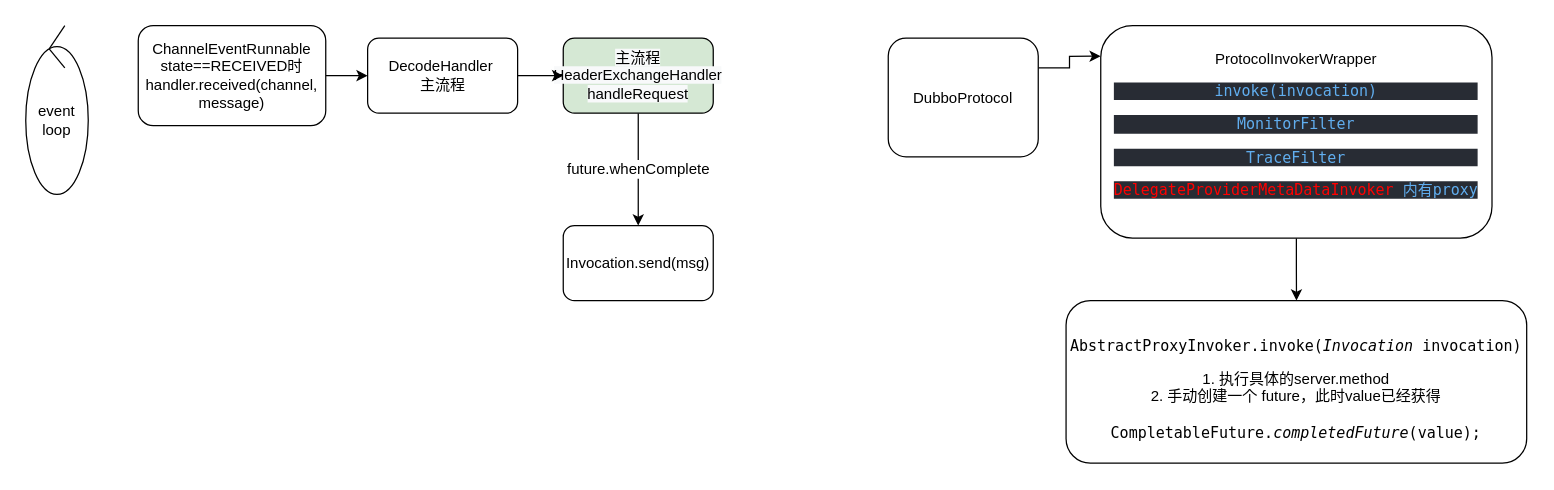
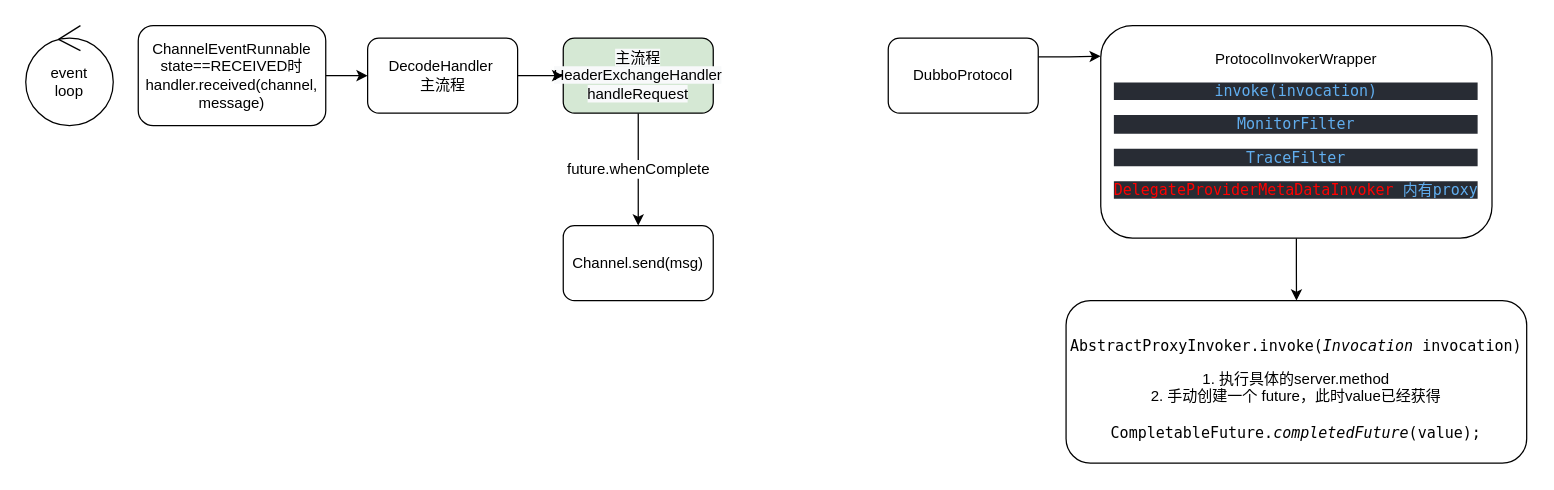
- <mxCell id="8" value="DubboProtocol" style="rounded=1;whiteSpace=wrap;html=1;" vertex="1" parent="1"><mxGeometry x="710" y="30" width="120" height="95" as="geometry" /></mxCell>
+ <mxCell id="8" value="DubboProtocol" style="rounded=1;whiteSpace=wrap;html=1;" vertex="1" parent="1"><mxGeometry x="710" y="30" width="120" height="60" as="geometry" /></mxCell>
- <mxCell id="2" value="event&lt;br&gt;loop" style="ellipse;shape=umlControl;whiteSpace=wrap;html=1;" vertex="1" parent="1"><mxGeometry x="20" y="20" width="50" height="135" as="geometry" /></mxCell>
+ <mxCell id="2" value="event&lt;br&gt;loop" style="ellipse;shape=umlControl;whiteSpace=wrap;html=1;" vertex="1" parent="1"><mxGeometry x="20" y="20" width="70" height="80" as="geometry" /></mxCell>
- <mxCell id="11" value="Invocation.send(msg)" style="rounded=1;whiteSpace=wrap;html=1;fontColor=#000000;" vertex="1" parent="1"><mxGeometry x="450" y="180" width="120" height="60" as="geometry" /></mxCell>
+ <mxCell id="11" value="Channel.send(msg)" style="rounded=1;whiteSpace=wrap;html=1;fontColor=#000000;" vertex="1" parent="1"><mxGeometry x="450" y="180" width="120" height="60" as="geometry" /></mxCell>
